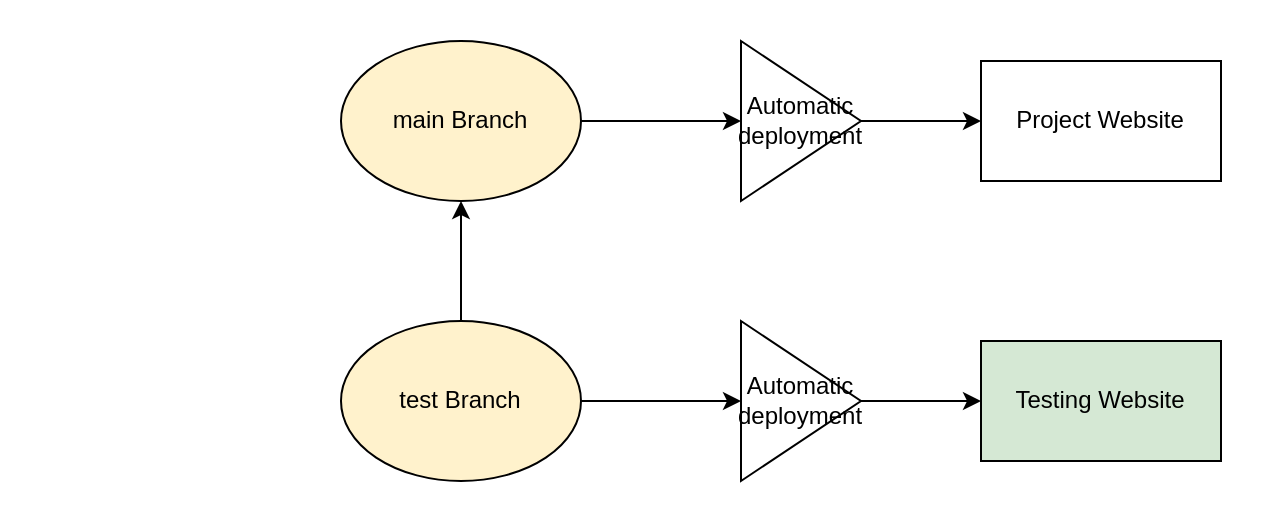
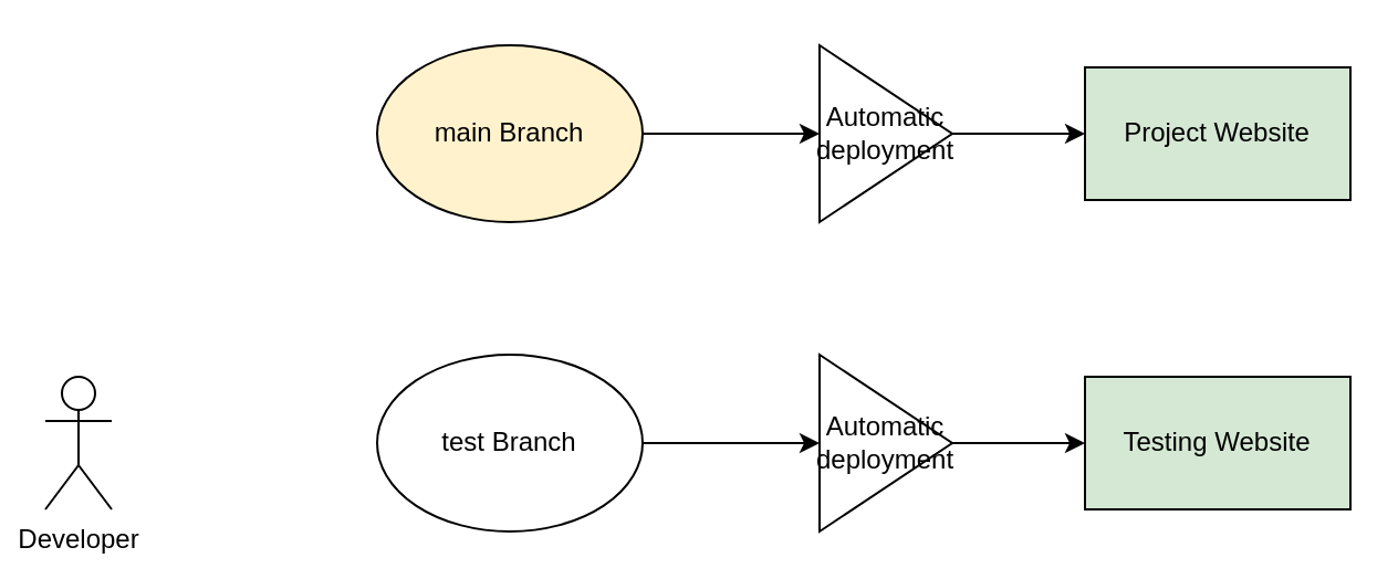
- <mxCell id="7" value="Project Website" style="rounded=0;whiteSpace=wrap;html=1;" parent="1" vertex="1"><mxGeometry x="490" y="30" width="120" height="60" as="geometry" /></mxCell>
+ <mxCell id="7" value="Project Website" style="rounded=0;whiteSpace=wrap;html=1;fillColor=#d5e8d4;" parent="1" vertex="1"><mxGeometry x="490" y="30" width="120" height="60" as="geometry" /></mxCell>
- <mxCell id="4" style="edgeStyle=orthogonalEdgeStyle;rounded=0;orthogonalLoop=1;jettySize=auto;html=1;" parent="1" source="6" target="3" edge="1"><mxGeometry relative="1" as="geometry" /></mxCell>
+ <mxCell id="9" value="Developer" style="shape=umlActor;verticalLabelPosition=bottom;verticalAlign=top;html=1;outlineConnect=0;" parent="1" vertex="1"><mxGeometry x="20" y="170" width="30" height="60" as="geometry" /></mxCell>
- <mxCell id="6" value="test Branch" style="ellipse;whiteSpace=wrap;html=1;fillColor=#fff2cc;" parent="1" vertex="1"><mxGeometry x="170" y="160" width="120" height="80" as="geometry" /></mxCell>
+ <mxCell id="6" value="test Branch" style="ellipse;whiteSpace=wrap;html=1;" parent="1" vertex="1"><mxGeometry x="170" y="160" width="120" height="80" as="geometry" /></mxCell>
